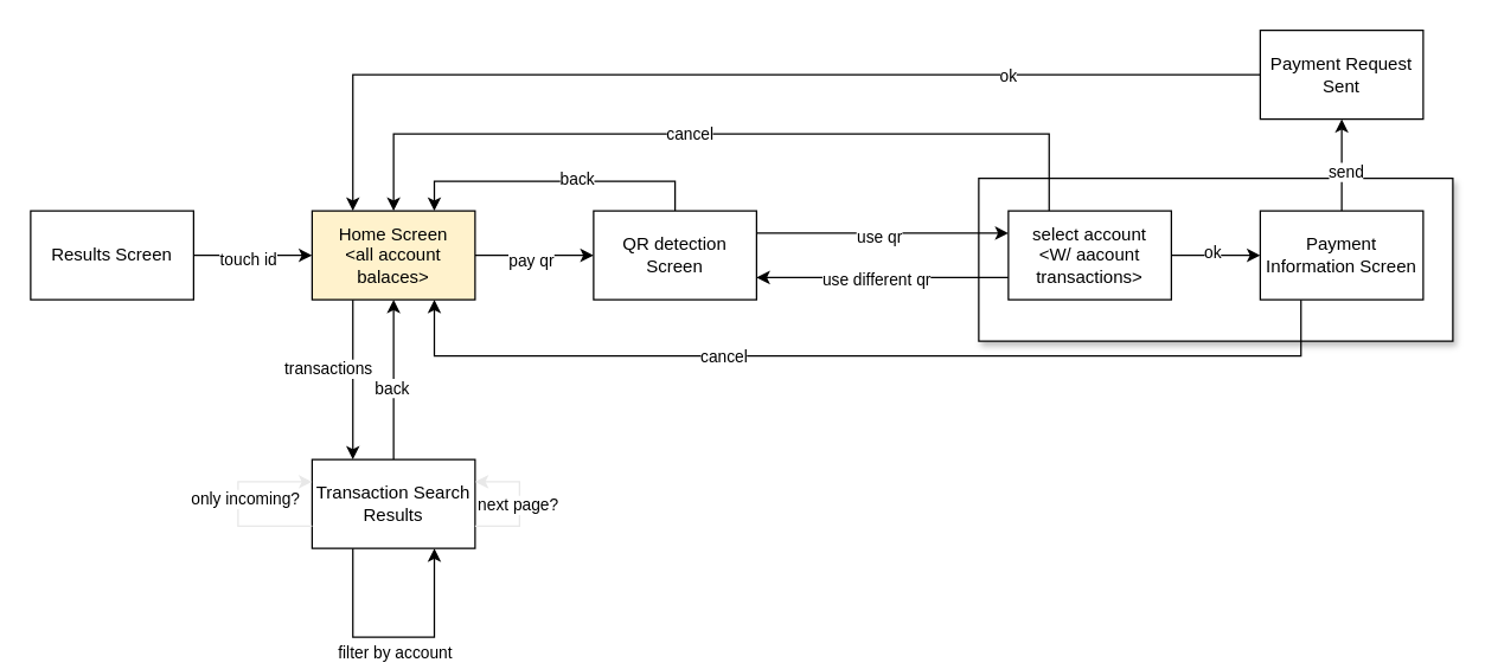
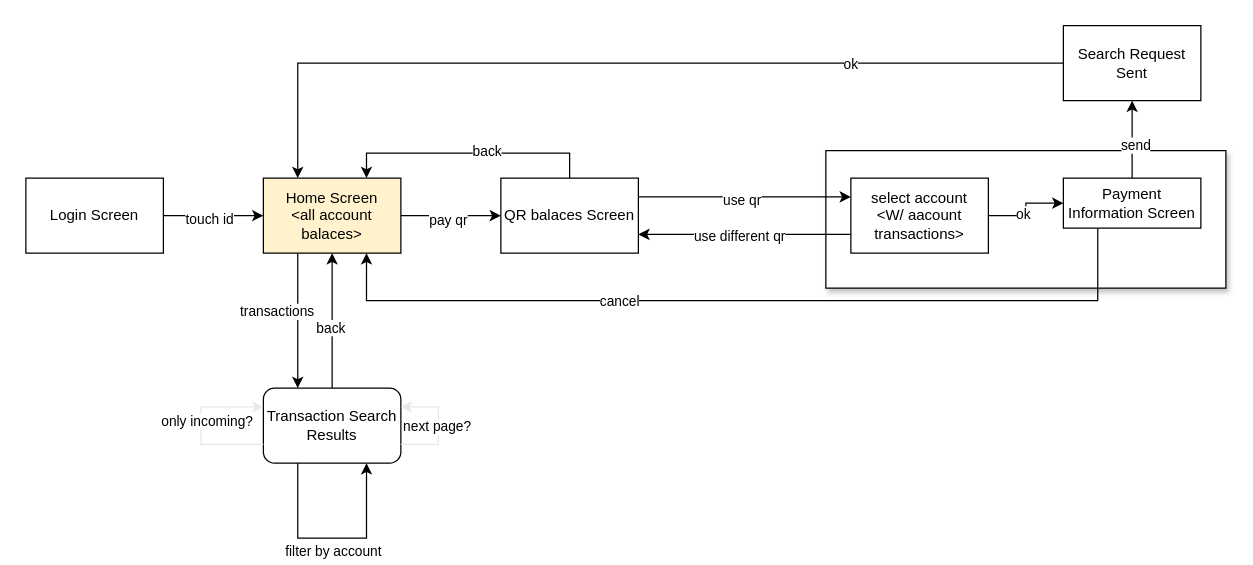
- <mxCell id="33" value="Payment Request Sent" style="rounded=0;whiteSpace=wrap;html=1;" parent="1" vertex="1"><mxGeometry x="850" width="110" height="60" as="geometry" y="20" /></mxCell>
+ <mxCell id="33" value="Search Request Sent" style="rounded=0;whiteSpace=wrap;html=1;" parent="1" vertex="1"><mxGeometry x="850" width="110" height="60" as="geometry" y="20" /></mxCell>
- <mxCell id="23" style="edgeStyle=orthogonalEdgeStyle;rounded=0;orthogonalLoop=1;jettySize=auto;html=1;exitX=0.25;exitY=0;exitDx=0;exitDy=0;entryX=0.5;entryY=0;entryDx=0;entryDy=0;" parent="1" source="25" target="10" edge="1"><mxGeometry relative="1" as="geometry"><Array as="points"><mxPoint x="708" y="90" /><mxPoint x="265" y="90" /></Array></mxGeometry></mxCell>
- <mxCell id="24" value="cancel" style="edgeLabel;html=1;align=center;verticalAlign=middle;resizable=0;points=[];" parent="23" vertex="1" connectable="0"><mxGeometry x="0.085" y="-1" relative="1" as="geometry"><mxPoint x="1" as="offset" /></mxGeometry></mxCell>
- <mxCell id="5" value="Results Screen&lt;br&gt;" style="rounded=0;whiteSpace=wrap;html=1;" parent="1" vertex="1"><mxGeometry x="20" y="142" width="110" height="60" as="geometry" /></mxCell>
+ <mxCell id="5" value="Login Screen&lt;br&gt;" style="rounded=0;whiteSpace=wrap;html=1;" parent="1" vertex="1"><mxGeometry x="20" y="142" width="110" height="60" as="geometry" /></mxCell>
- <mxCell id="18" value="QR detection Screen" style="rounded=0;whiteSpace=wrap;html=1;" parent="1" vertex="1"><mxGeometry x="400" y="142" width="110" height="60" as="geometry" /></mxCell>
+ <mxCell id="18" value="QR balaces Screen" style="rounded=0;whiteSpace=wrap;html=1;" parent="1" vertex="1"><mxGeometry x="400" y="142" width="110" height="60" as="geometry" /></mxCell>
- <mxCell id="30" value="Payment Information Screen" style="rounded=0;whiteSpace=wrap;html=1;" parent="1" vertex="1"><mxGeometry x="850" y="142" width="110" height="60" as="geometry" /></mxCell>
+ <mxCell id="30" value="Payment Information Screen" style="rounded=0;whiteSpace=wrap;html=1;" parent="1" vertex="1"><mxGeometry x="850" y="142" width="110" height="40" as="geometry" /></mxCell>
- <mxCell id="13" value="Transaction Search Results" style="rounded=0;whiteSpace=wrap;html=1;" parent="1" vertex="1"><mxGeometry x="210" y="310" width="110" height="60" as="geometry" /></mxCell>
+ <mxCell id="13" value="Transaction Search Results" style="whiteSpace=wrap;html=1;rounded=1;" parent="1" vertex="1"><mxGeometry x="210" y="310" width="110" height="60" as="geometry" /></mxCell>
